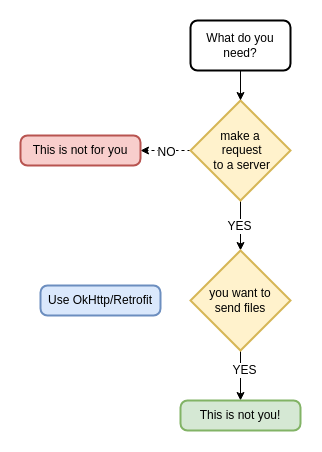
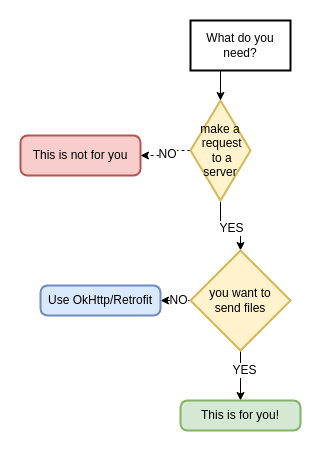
- <mxCell id="8" value="What do you need?" style="rounded=1;whiteSpace=wrap;html=1;absoluteArcSize=1;arcSize=14;strokeWidth=2;" vertex="1" parent="1"><mxGeometry x="190" y="20" width="100" height="50" as="geometry" /></mxCell>
+ <mxCell id="8" value="What do you need?" style="whiteSpace=wrap;html=1;absoluteArcSize=1;arcSize=14;strokeWidth=2;rounded=0;" vertex="1" parent="1"><mxGeometry x="190" y="20" width="100" height="50" as="geometry" /></mxCell>
- <mxCell id="9" value="This is not for you" style="rounded=1;whiteSpace=wrap;html=1;absoluteArcSize=1;arcSize=14;strokeWidth=2;fillColor=#f8cecc;strokeColor=#b85450;" vertex="1" parent="1"><mxGeometry x="20" y="135" width="120" height="30" as="geometry" /></mxCell>
+ <mxCell id="9" value="This is not for you" style="rounded=1;whiteSpace=wrap;html=1;absoluteArcSize=1;arcSize=14;strokeWidth=2;fillColor=#f8cecc;strokeColor=#b85450;" vertex="1" parent="1"><mxGeometry x="20" y="135" width="120" height="40" as="geometry" /></mxCell>
- <mxCell id="6" value="make a&lt;br&gt;&amp;nbsp;request&lt;br&gt;&amp;nbsp;to a server" style="strokeWidth=2;html=1;shape=mxgraph.flowchart.decision;whiteSpace=wrap;fillColor=#fff2cc;strokeColor=#d6b656;" vertex="1" parent="1"><mxGeometry x="190" y="100" width="100" height="100" as="geometry" /></mxCell>
+ <mxCell id="6" value="make a&lt;br&gt;&amp;nbsp;request&lt;br&gt;&amp;nbsp;to a server" style="strokeWidth=2;html=1;shape=mxgraph.flowchart.decision;whiteSpace=wrap;fillColor=#fff2cc;strokeColor=#d6b656;" vertex="1" parent="1"><mxGeometry x="190" y="100" width="60" height="100" as="geometry" /></mxCell>
+ <mxCell id="12" style="edgeStyle=orthogonalEdgeStyle;rounded=0;orthogonalLoop=1;jettySize=auto;html=1;exitX=0;exitY=0.5;exitDx=0;exitDy=0;exitPerimeter=0;entryX=1;entryY=0.5;entryDx=0;entryDy=0;" edge="1" parent="1" source="14" target="15"><mxGeometry relative="1" as="geometry" /></mxCell>
+ <mxCell id="13" value="NO" style="text;html=1;align=center;verticalAlign=middle;resizable=0;points=[];;labelBackgroundColor=#ffffff;" vertex="1" connectable="0" parent="12"><mxGeometry x="-0.16" y="-1" relative="1" as="geometry"><mxPoint as="offset" /></mxGeometry></mxCell>
- <mxCell id="16" value="This is not you!" style="rounded=1;whiteSpace=wrap;html=1;absoluteArcSize=1;arcSize=14;strokeWidth=2;fillColor=#d5e8d4;strokeColor=#82b366;" vertex="1" parent="1"><mxGeometry x="180" y="400" width="120" height="30" as="geometry" /></mxCell>
+ <mxCell id="16" value="This is for you!" style="rounded=1;whiteSpace=wrap;html=1;absoluteArcSize=1;arcSize=14;strokeWidth=2;fillColor=#d5e8d4;strokeColor=#82b366;" vertex="1" parent="1"><mxGeometry x="180" y="400" width="120" height="30" as="geometry" /></mxCell>
